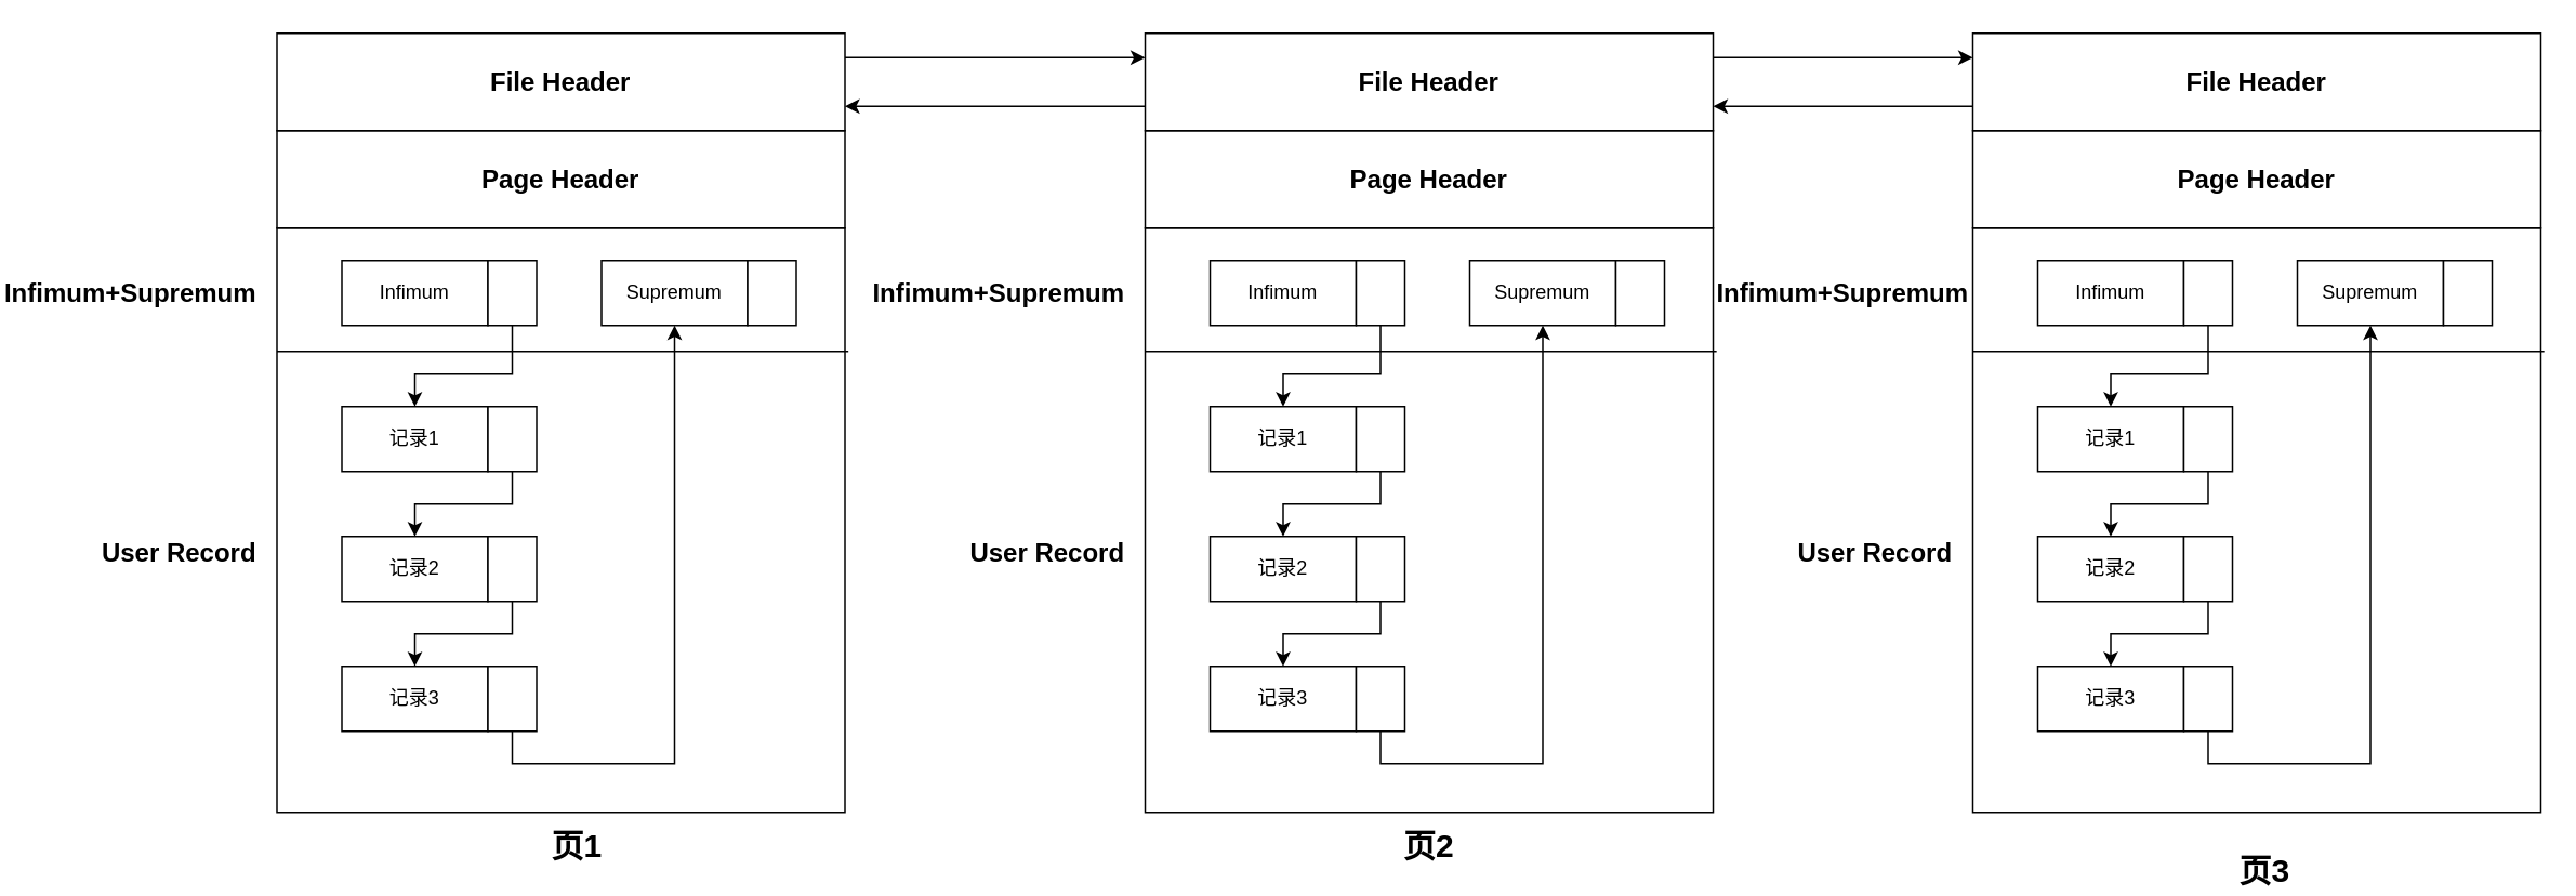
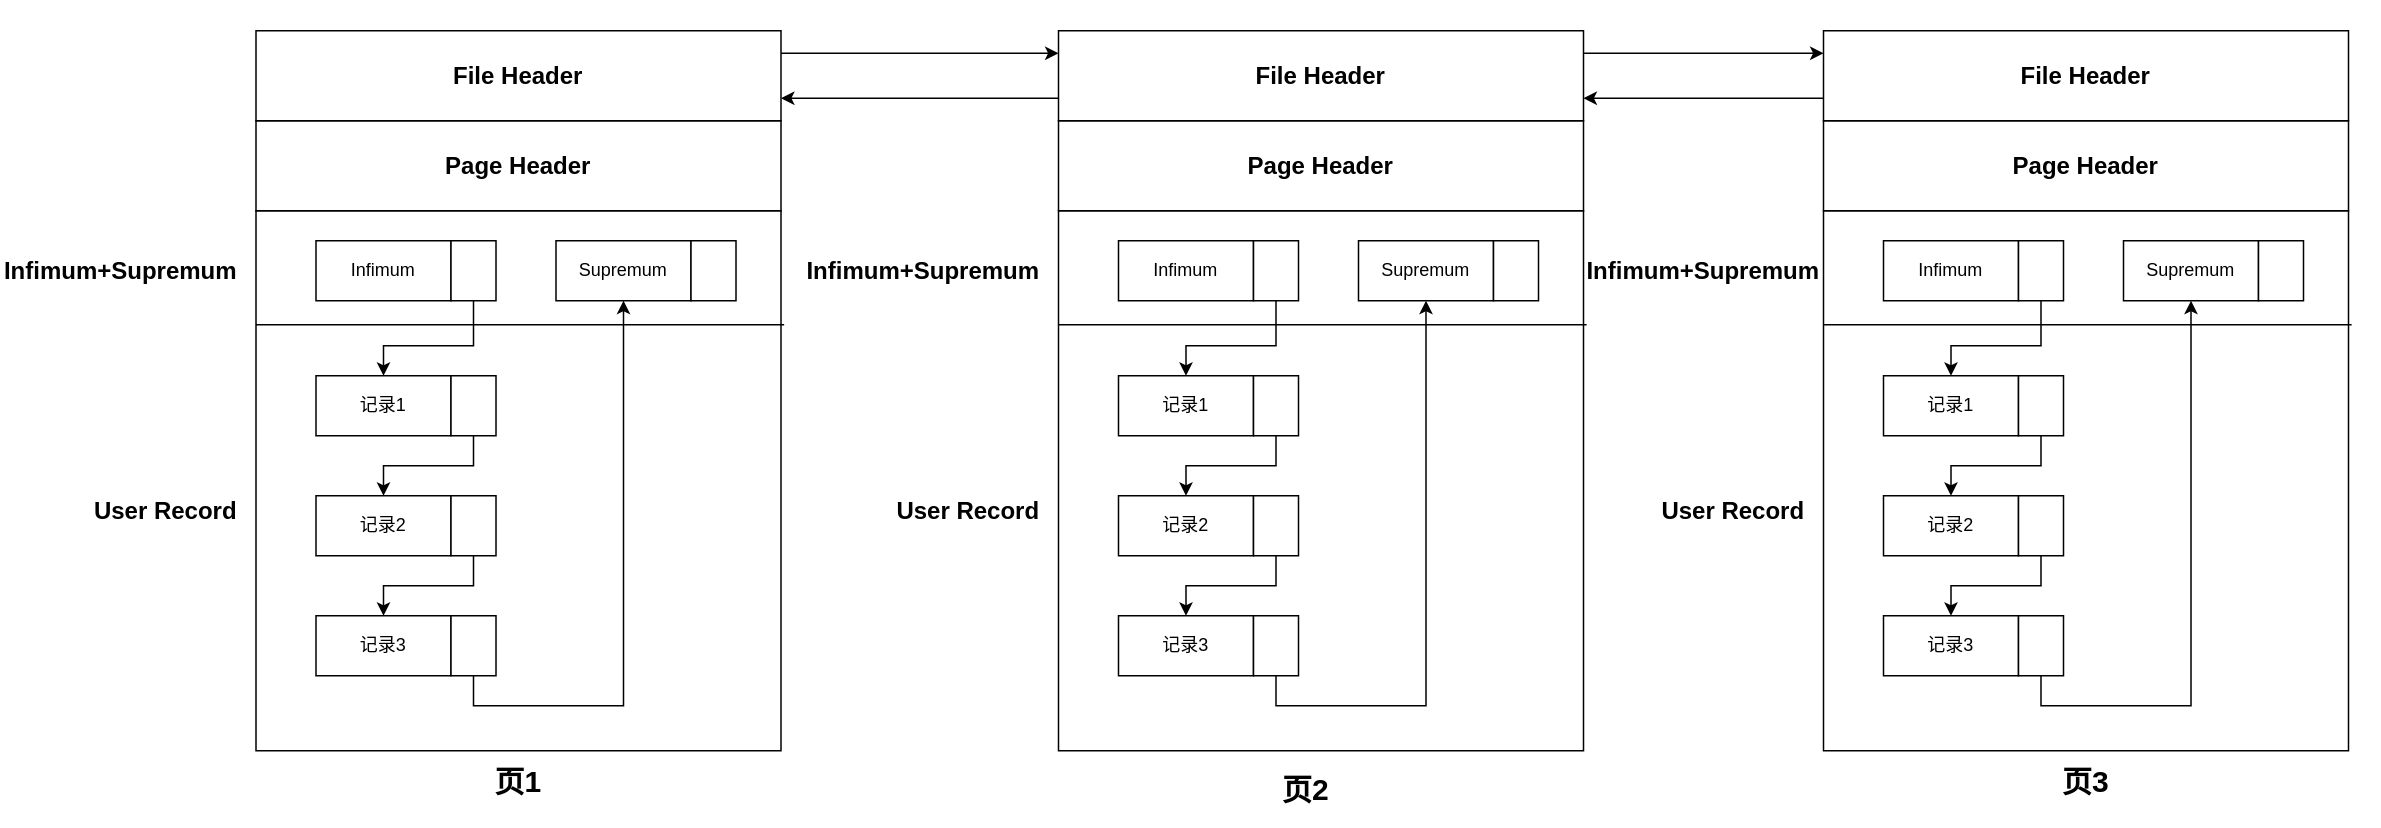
- <mxCell id="62" value="&lt;b&gt;&lt;font style=&quot;font-size: 20px&quot;&gt;页1&lt;/font&gt;&lt;/b&gt;" style="text;html=1;strokeColor=none;fillColor=none;align=center;verticalAlign=middle;whiteSpace=wrap;rounded=0;" vertex="1" parent="1"><mxGeometry x="335" y="510" width="40" height="20" as="geometry" /></mxCell>
+ <mxCell id="62" value="&lt;b&gt;&lt;font style=&quot;font-size: 20px&quot;&gt;页1&lt;/font&gt;&lt;/b&gt;" style="text;html=1;strokeColor=none;fillColor=none;align=center;verticalAlign=middle;whiteSpace=wrap;rounded=0;" vertex="1" parent="1"><mxGeometry x="325" y="510" width="40" height="20" as="geometry" /></mxCell>
- <mxCell id="17" value="&lt;b&gt;&lt;font style=&quot;font-size: 20px&quot;&gt;页2&lt;/font&gt;&lt;/b&gt;" style="text;html=1;strokeColor=none;fillColor=none;align=center;verticalAlign=middle;whiteSpace=wrap;rounded=0;" vertex="1" parent="1"><mxGeometry x="860" y="510" width="40" height="20" as="geometry" /></mxCell>
+ <mxCell id="17" value="&lt;b&gt;&lt;font style=&quot;font-size: 20px&quot;&gt;页2&lt;/font&gt;&lt;/b&gt;" style="text;html=1;strokeColor=none;fillColor=none;align=center;verticalAlign=middle;whiteSpace=wrap;rounded=0;" vertex="1" parent="1"><mxGeometry x="850" y="515" width="40" height="20" as="geometry" /></mxCell>
- <mxCell id="40" value="&lt;b&gt;&lt;font style=&quot;font-size: 20px&quot;&gt;页3&lt;/font&gt;&lt;/b&gt;" style="text;html=1;strokeColor=none;fillColor=none;align=center;verticalAlign=middle;whiteSpace=wrap;rounded=0;" vertex="1" parent="1"><mxGeometry x="1375" y="525" width="40" height="20" as="geometry" /></mxCell>
+ <mxCell id="40" value="&lt;b&gt;&lt;font style=&quot;font-size: 20px&quot;&gt;页3&lt;/font&gt;&lt;/b&gt;" style="text;html=1;strokeColor=none;fillColor=none;align=center;verticalAlign=middle;whiteSpace=wrap;rounded=0;" vertex="1" parent="1"><mxGeometry x="1370" y="510" width="40" height="20" as="geometry" /></mxCell>
